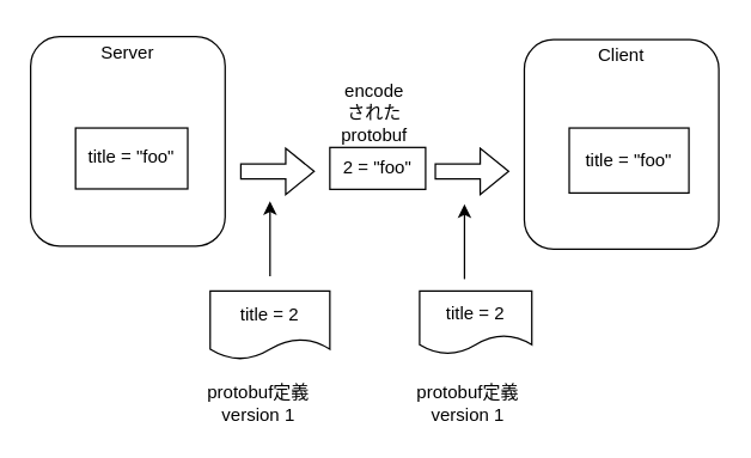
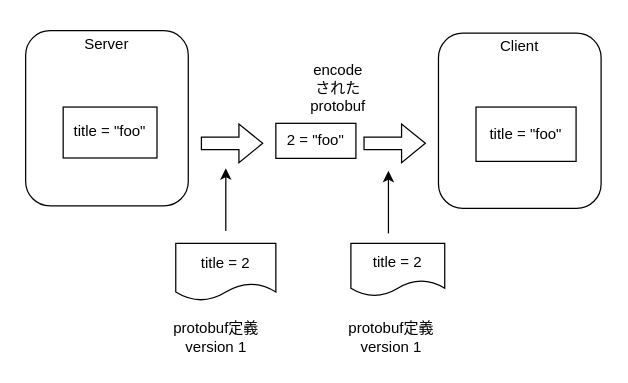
- <mxCell id="16" value="&lt;div&gt;encode&lt;/div&gt;&lt;div&gt;されたprotobuf&lt;br&gt;&lt;/div&gt;" style="text;html=1;strokeColor=none;fillColor=none;align=center;verticalAlign=middle;whiteSpace=wrap;rounded=0;" parent="1" vertex="1"><mxGeometry x="220" y="60" width="60" height="30" as="geometry" /></mxCell>
+ <mxCell id="16" value="&lt;div&gt;encode&lt;/div&gt;&lt;div&gt;されたprotobuf&lt;br&gt;&lt;/div&gt;" style="text;html=1;strokeColor=none;fillColor=none;align=center;verticalAlign=middle;whiteSpace=wrap;rounded=0;" parent="1" vertex="1"><mxGeometry x="240" y="55" width="60" height="30" as="geometry" /></mxCell>
